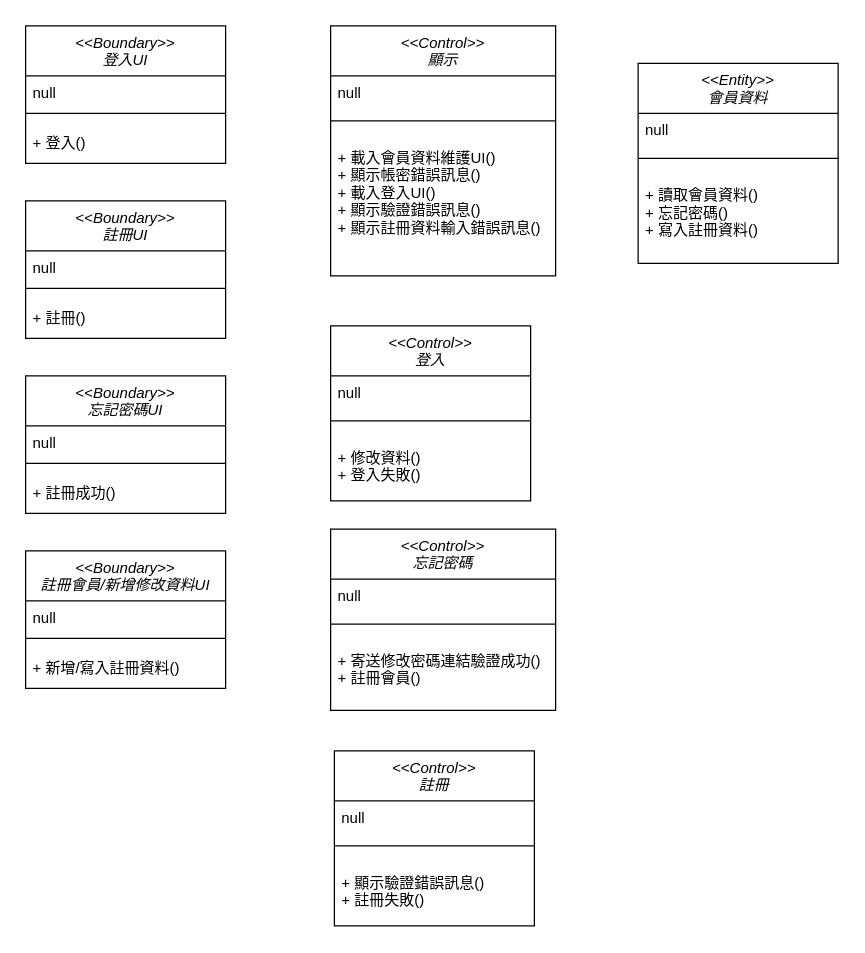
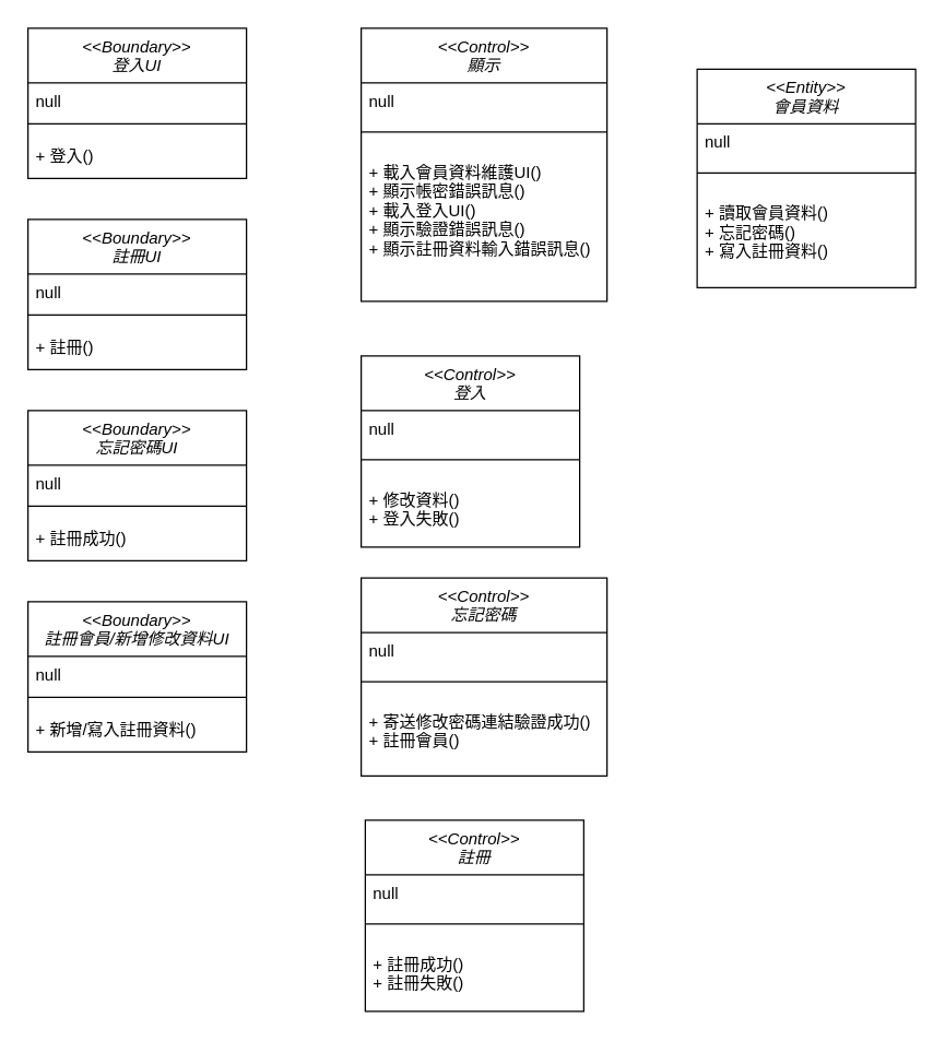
- <mxCell id="33" value="+ 顯示驗證錯誤訊息()&#10;+ 註冊失敗()" style="text;align=left;verticalAlign=top;spacingLeft=4;spacingRight=4;overflow=hidden;rotatable=0;points=[[0,0.5],[1,0.5]];portConstraint=eastwest;rounded=0;shadow=0;html=0;" vertex="1" parent="30"><mxGeometry y="92" width="160" height="38" as="geometry" /></mxCell>
+ <mxCell id="33" value="+ 註冊成功()&#10;+ 註冊失敗()" style="text;align=left;verticalAlign=top;spacingLeft=4;spacingRight=4;overflow=hidden;rotatable=0;points=[[0,0.5],[1,0.5]];portConstraint=eastwest;rounded=0;shadow=0;html=0;" vertex="1" parent="30"><mxGeometry y="92" width="160" height="38" as="geometry" /></mxCell>
